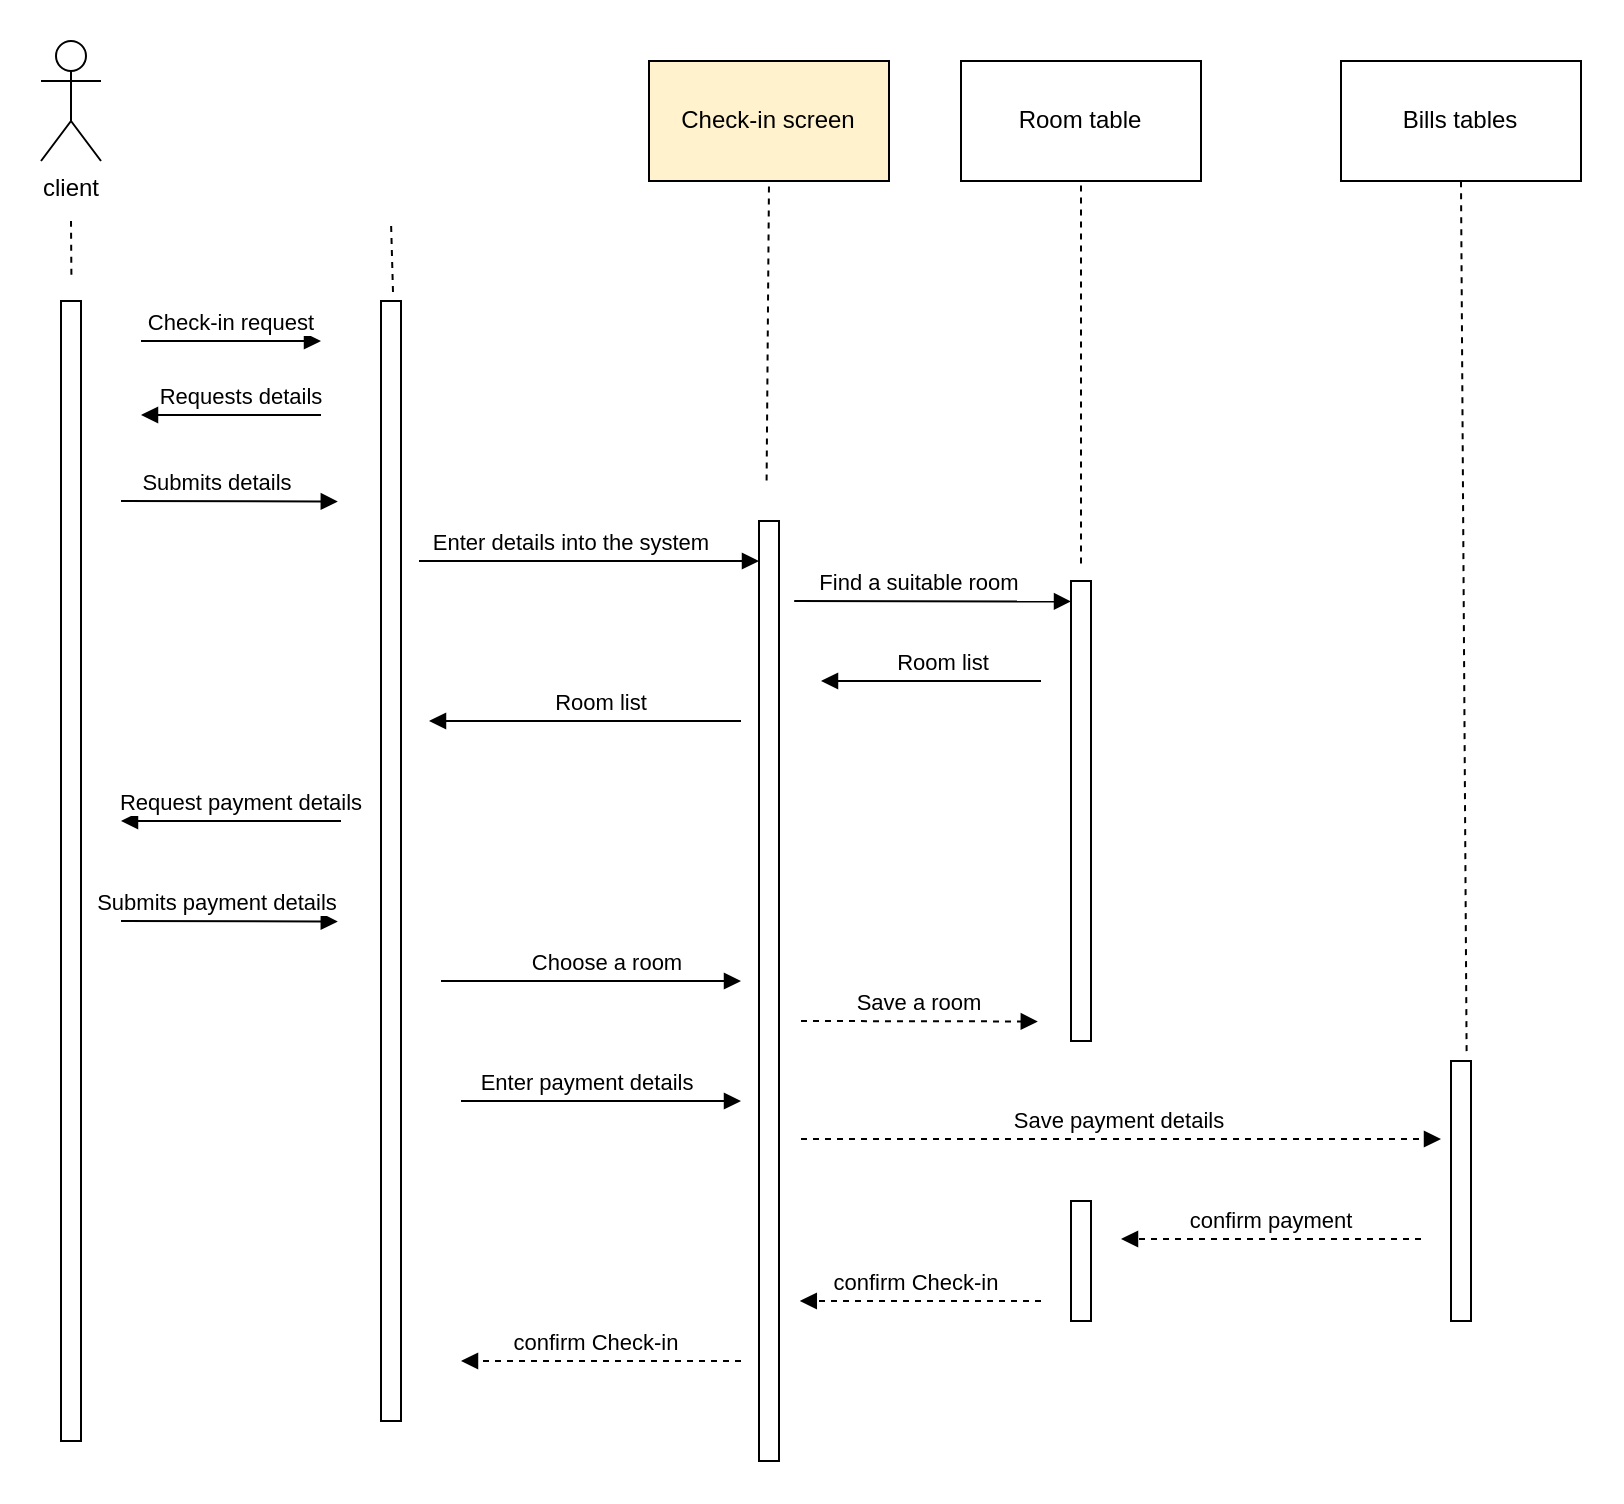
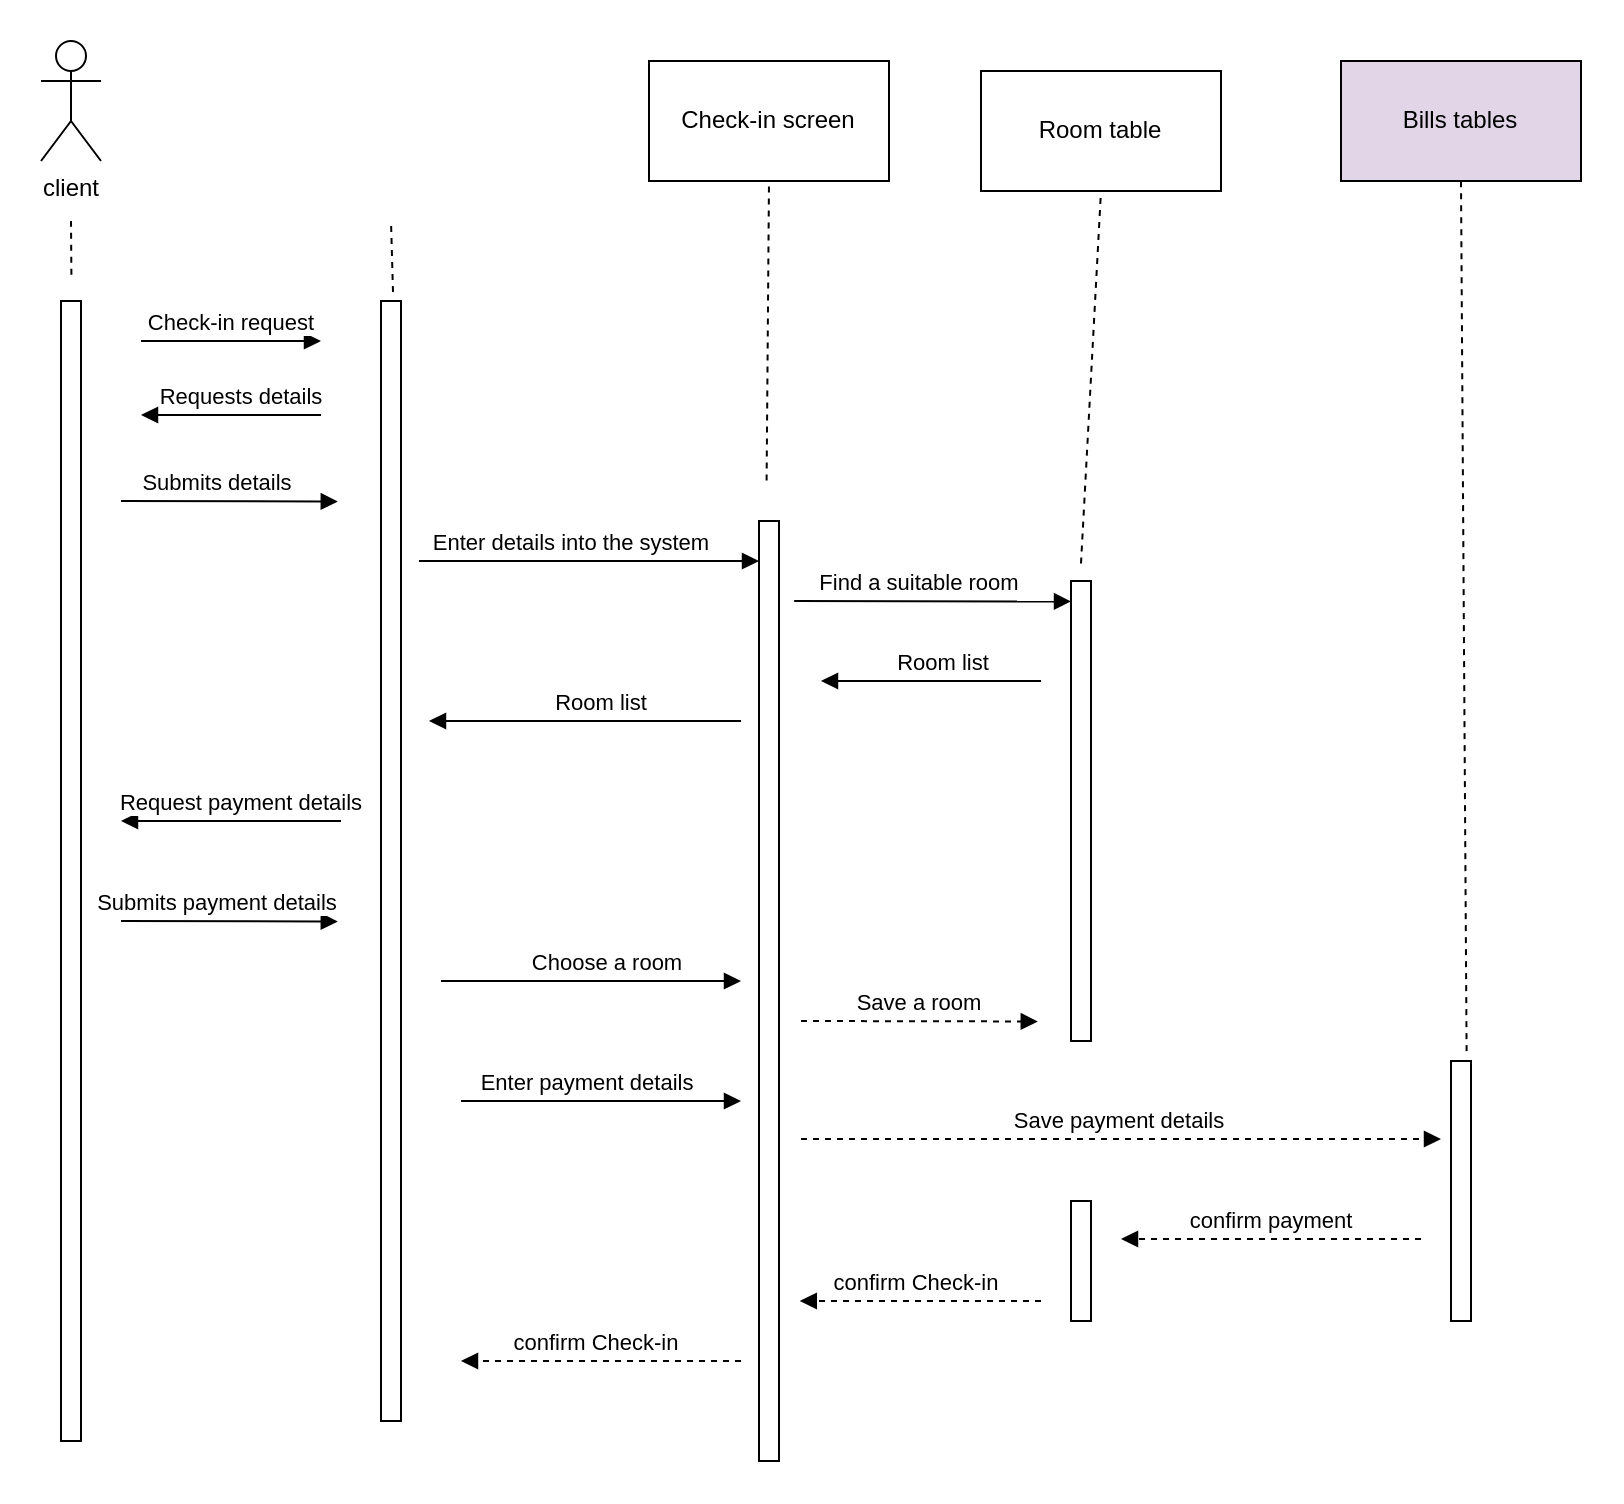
- <mxCell id="3" value="Check-in screen" style="rounded=0;whiteSpace=wrap;html=1;fillColor=#fff2cc;" vertex="1" parent="1"><mxGeometry x="324" y="30" width="120" height="60" as="geometry" /></mxCell>
+ <mxCell id="3" value="Check-in screen" style="rounded=0;whiteSpace=wrap;html=1;" vertex="1" parent="1"><mxGeometry x="324" y="30" width="120" height="60" as="geometry" /></mxCell>
- <mxCell id="4" value="Room table" style="rounded=0;whiteSpace=wrap;html=1;" vertex="1" parent="1"><mxGeometry x="480" y="30" width="120" height="60" as="geometry" /></mxCell>
+ <mxCell id="4" value="Room table" style="rounded=0;whiteSpace=wrap;html=1;" vertex="1" parent="1"><mxGeometry x="490" y="35" width="120" height="60" as="geometry" /></mxCell>
- <mxCell id="5" value="Bills tables" style="rounded=0;whiteSpace=wrap;html=1;" vertex="1" parent="1"><mxGeometry x="670" y="30" width="120" height="60" as="geometry" /></mxCell>
+ <mxCell id="5" value="Bills tables" style="rounded=0;whiteSpace=wrap;html=1;fillColor=#e1d5e7;" vertex="1" parent="1"><mxGeometry x="670" y="30" width="120" height="60" as="geometry" /></mxCell>
